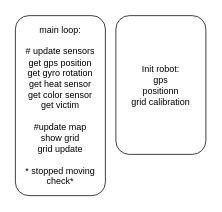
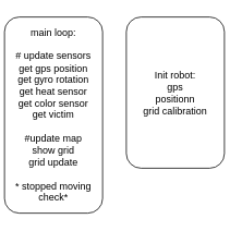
- <mxCell id="2" value="main loop:&lt;br&gt;&lt;br&gt;# update sensors&lt;br&gt;get gps position&lt;br&gt;get gyro rotation&lt;br&gt;get heat sensor&lt;br&gt;get color sensor&lt;br&gt;get victim&lt;br&gt;&lt;br&gt;#update map&lt;br&gt;show grid&lt;br&gt;grid update&lt;br&gt;&lt;br&gt;* stopped moving check*&lt;br&gt;" style="rounded=1;whiteSpace=wrap;html=1;fontSize=12;glass=0;strokeWidth=1;shadow=0;" parent="1" vertex="1"><mxGeometry x="20" y="20" width="120" height="240" as="geometry" /></mxCell>
+ <mxCell id="2" value="main loop:&lt;br&gt;&lt;br&gt;# update sensors&lt;br&gt;get gps position&lt;br&gt;get gyro rotation&lt;br&gt;get heat sensor&lt;br&gt;get color sensor&lt;br&gt;get victim&lt;br&gt;&lt;br&gt;#update map&lt;br&gt;show grid&lt;br&gt;grid update&lt;br&gt;&lt;br&gt;* stopped moving check*&lt;br&gt;" style="rounded=1;whiteSpace=wrap;html=1;fontSize=12;glass=0;strokeWidth=1;shadow=0;" parent="1" vertex="1"><mxGeometry x="5" y="20" width="120" height="240" as="geometry" /></mxCell>
